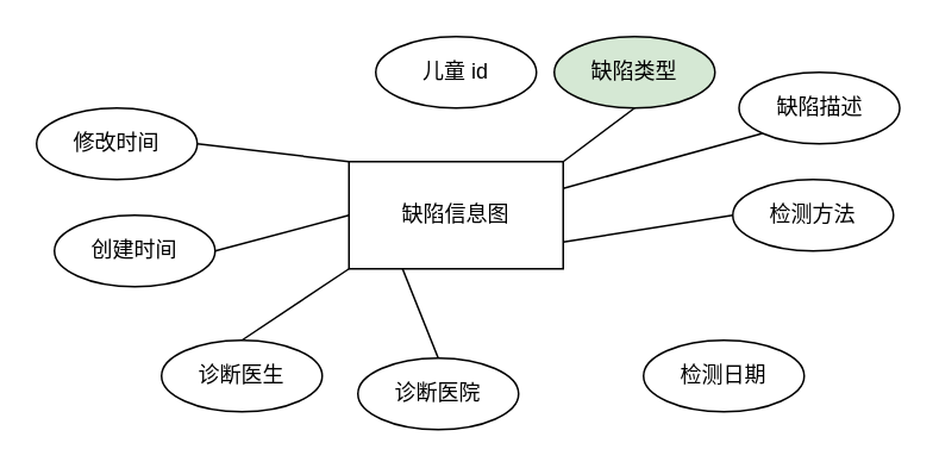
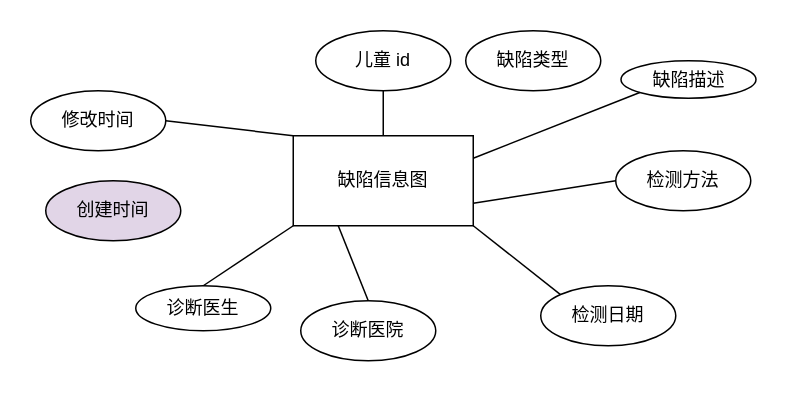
- <mxCell id="4" value="缺陷类型" style="ellipse;whiteSpace=wrap;html=1;fillColor=#d5e8d4;" vertex="1" parent="1"><mxGeometry x="310" y="20" width="90" height="40" as="geometry" /></mxCell>
+ <mxCell id="4" value="缺陷类型" style="ellipse;whiteSpace=wrap;html=1;" vertex="1" parent="1"><mxGeometry x="310" y="20" width="90" height="40" as="geometry" /></mxCell>
- <mxCell id="5" value="缺陷描述" style="ellipse;whiteSpace=wrap;html=1;" vertex="1" parent="1"><mxGeometry x="413.5" y="40" width="90" height="40" as="geometry" /></mxCell>
+ <mxCell id="5" value="缺陷描述" style="ellipse;whiteSpace=wrap;html=1;" vertex="1" parent="1"><mxGeometry x="413.5" y="40" width="90" height="25" as="geometry" /></mxCell>
+ <mxCell id="20" value="" style="endArrow=none;html=1;rounded=0;entryX=0.5;entryY=1;entryDx=0;entryDy=0;exitX=0.5;exitY=0;exitDx=0;exitDy=0;" edge="1" parent="1" source="2" target="3"><mxGeometry width="50" height="50" relative="1" as="geometry"><mxPoint x="120" y="420" as="sourcePoint" /><mxPoint x="170" y="370" as="targetPoint" /></mxGeometry></mxCell>
- <mxCell id="19" value="" style="endArrow=none;html=1;rounded=0;entryX=0.5;entryY=1;entryDx=0;entryDy=0;exitX=1;exitY=0;exitDx=0;exitDy=0;" edge="1" parent="1" source="2" target="4"><mxGeometry width="50" height="50" relative="1" as="geometry"><mxPoint x="110" y="410" as="sourcePoint" /><mxPoint x="160" y="360" as="targetPoint" /></mxGeometry></mxCell>
- <mxCell id="13" value="" style="endArrow=none;html=1;rounded=0;entryX=1;entryY=0.5;entryDx=0;entryDy=0;exitX=0;exitY=0.5;exitDx=0;exitDy=0;" edge="1" parent="1" source="2" target="10"><mxGeometry width="50" height="50" relative="1" as="geometry"><mxPoint x="50" y="350" as="sourcePoint" /><mxPoint x="100" y="300" as="targetPoint" /></mxGeometry></mxCell>
- <mxCell id="10" value="创建时间" style="ellipse;whiteSpace=wrap;html=1;" vertex="1" parent="1"><mxGeometry x="30" y="120" width="90" height="40" as="geometry" /></mxCell>
+ <mxCell id="10" value="创建时间" style="ellipse;whiteSpace=wrap;html=1;fillColor=#e1d5e7;" vertex="1" parent="1"><mxGeometry x="30" y="120" width="90" height="40" as="geometry" /></mxCell>
+ <mxCell id="17" value="" style="endArrow=none;html=1;rounded=0;entryX=0;entryY=0;entryDx=0;entryDy=0;exitX=1;exitY=1;exitDx=0;exitDy=0;" edge="1" parent="1" source="2" target="7"><mxGeometry width="50" height="50" relative="1" as="geometry"><mxPoint x="90" y="390" as="sourcePoint" /><mxPoint x="140" y="340" as="targetPoint" /></mxGeometry></mxCell>
- <mxCell id="9" value="诊断医生" style="ellipse;whiteSpace=wrap;html=1;" vertex="1" parent="1"><mxGeometry x="90" y="190" width="90" height="40" as="geometry" /></mxCell>
+ <mxCell id="9" value="诊断医生" style="ellipse;whiteSpace=wrap;html=1;" vertex="1" parent="1"><mxGeometry x="90" y="190" width="90" height="30" as="geometry" /></mxCell>
